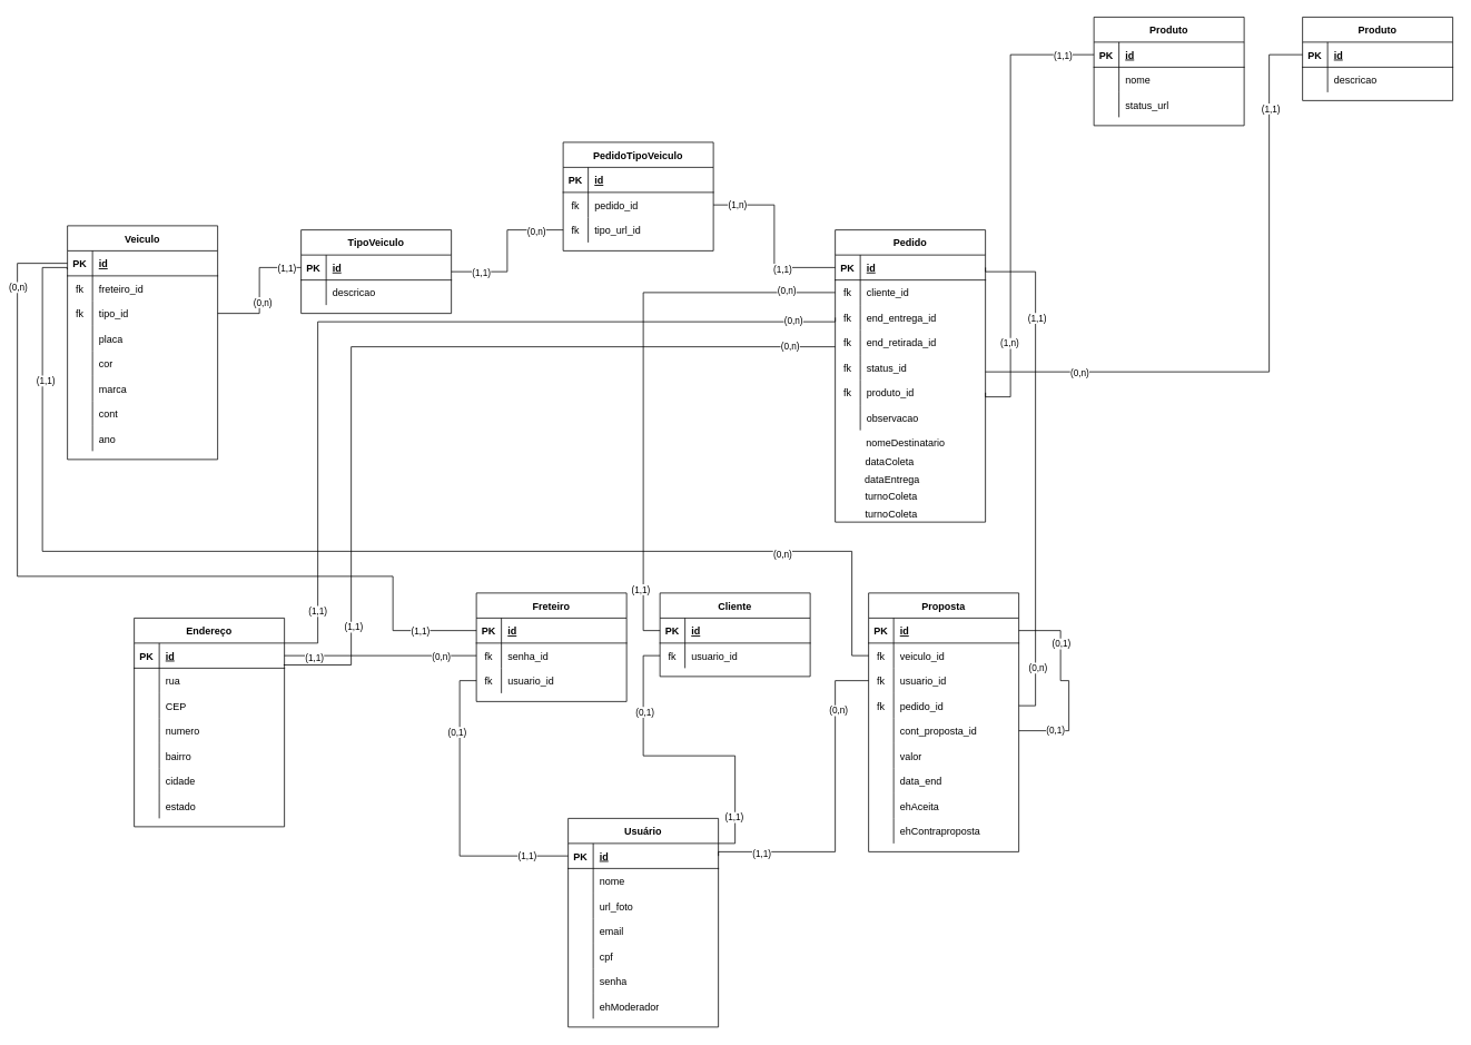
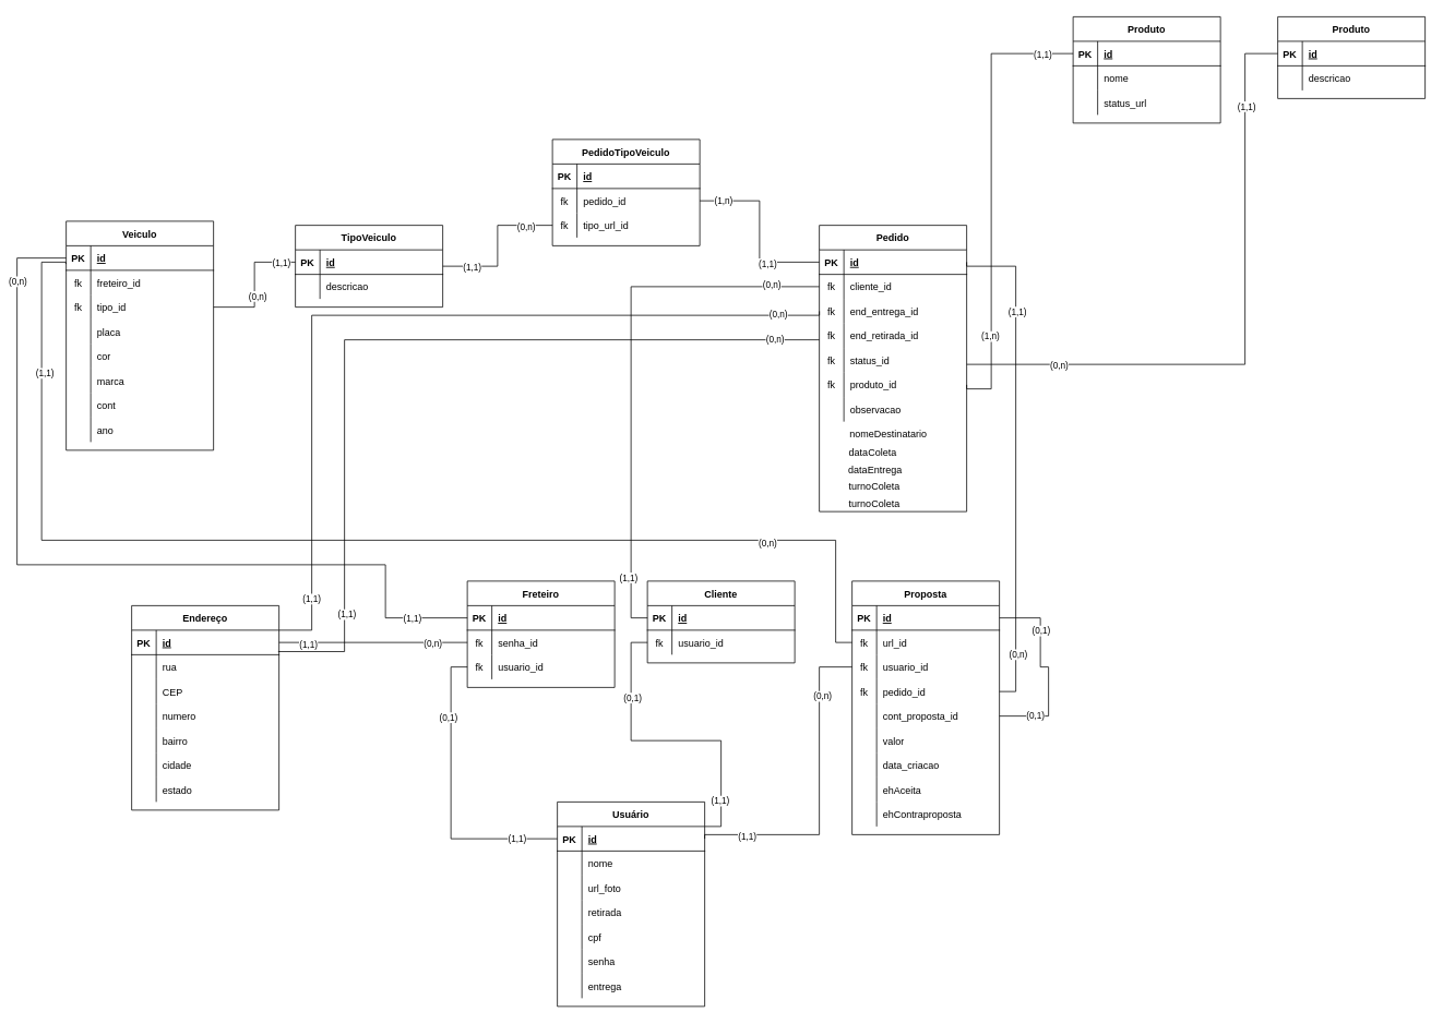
- <mxCell id="72" value="veiculo_id" style="shape=partialRectangle;connectable=0;fillColor=none;top=0;left=0;bottom=0;right=0;align=left;spacingLeft=6;overflow=hidden;" parent="70" vertex="1"><mxGeometry x="30" width="150" height="30" as="geometry"><mxRectangle width="150" height="30" as="alternateBounds" /></mxGeometry></mxCell>
+ <mxCell id="72" value="url_id" style="shape=partialRectangle;connectable=0;fillColor=none;top=0;left=0;bottom=0;right=0;align=left;spacingLeft=6;overflow=hidden;" parent="70" vertex="1"><mxGeometry x="30" width="150" height="30" as="geometry"><mxRectangle width="150" height="30" as="alternateBounds" /></mxGeometry></mxCell>
- <mxCell id="87" value="data_end" style="shape=partialRectangle;connectable=0;fillColor=none;top=0;left=0;bottom=0;right=0;align=left;spacingLeft=6;overflow=hidden;" parent="85" vertex="1"><mxGeometry x="30" width="150" height="30" as="geometry"><mxRectangle width="150" height="30" as="alternateBounds" /></mxGeometry></mxCell>
+ <mxCell id="87" value="data_criacao" style="shape=partialRectangle;connectable=0;fillColor=none;top=0;left=0;bottom=0;right=0;align=left;spacingLeft=6;overflow=hidden;" parent="85" vertex="1"><mxGeometry x="30" width="150" height="30" as="geometry"><mxRectangle width="150" height="30" as="alternateBounds" /></mxGeometry></mxCell>
- <mxCell id="14" value="email" style="shape=partialRectangle;connectable=0;fillColor=none;top=0;left=0;bottom=0;right=0;align=left;spacingLeft=6;overflow=hidden;" parent="12" vertex="1"><mxGeometry x="30" width="150" height="30" as="geometry"><mxRectangle width="150" height="30" as="alternateBounds" /></mxGeometry></mxCell>
+ <mxCell id="14" value="retirada" style="shape=partialRectangle;connectable=0;fillColor=none;top=0;left=0;bottom=0;right=0;align=left;spacingLeft=6;overflow=hidden;" parent="12" vertex="1"><mxGeometry x="30" width="150" height="30" as="geometry"><mxRectangle width="150" height="30" as="alternateBounds" /></mxGeometry></mxCell>
- <mxCell id="23" value="ehModerador" style="shape=partialRectangle;connectable=0;fillColor=none;top=0;left=0;bottom=0;right=0;align=left;spacingLeft=6;overflow=hidden;" parent="21" vertex="1"><mxGeometry x="30" width="150" height="30" as="geometry"><mxRectangle width="150" height="30" as="alternateBounds" /></mxGeometry></mxCell>
+ <mxCell id="23" value="entrega" style="shape=partialRectangle;connectable=0;fillColor=none;top=0;left=0;bottom=0;right=0;align=left;spacingLeft=6;overflow=hidden;" parent="21" vertex="1"><mxGeometry x="30" width="150" height="30" as="geometry"><mxRectangle width="150" height="30" as="alternateBounds" /></mxGeometry></mxCell>
